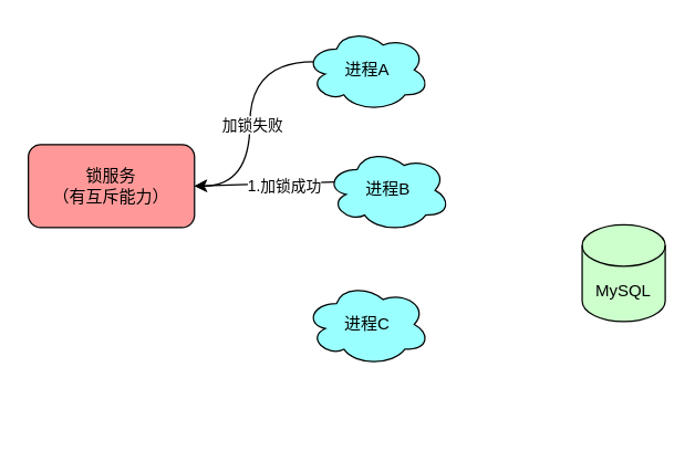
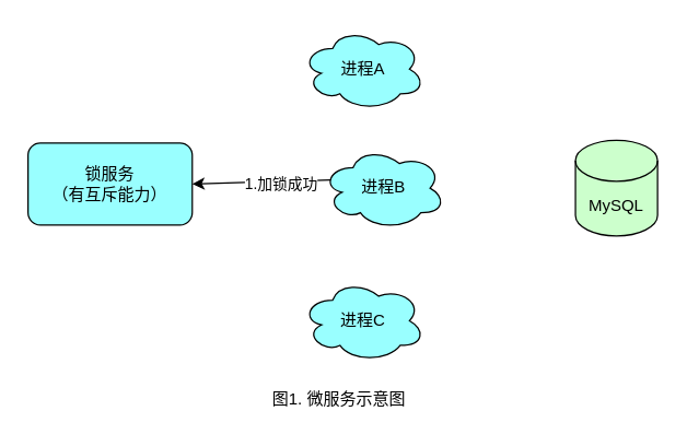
- <mxCell id="6" value="" style="endArrow=classic;html=1;rounded=0;edgeStyle=orthogonalEdgeStyle;curved=1;exitX=0.07;exitY=0.4;exitDx=0;exitDy=0;exitPerimeter=0;entryX=1;entryY=0.5;entryDx=0;entryDy=0;" parent="1" source="3" target="2" edge="1"><mxGeometry width="50" height="50" relative="1" as="geometry"><mxPoint x="160" y="24" as="sourcePoint" /><mxPoint x="130" y="54" as="targetPoint" /></mxGeometry></mxCell>
- <mxCell id="7" value="加锁失败" style="edgeLabel;html=1;align=center;verticalAlign=middle;resizable=0;points=[];" parent="6" vertex="1" connectable="0"><mxGeometry x="0.047" y="1" relative="1" as="geometry"><mxPoint as="offset" /></mxGeometry></mxCell>
- <mxCell id="2" value="锁服务&lt;br&gt;（有互斥能力）" style="rounded=1;whiteSpace=wrap;html=1;fillColor=#FF9999;" parent="1" vertex="1"><mxGeometry x="20" y="104" width="120" height="60" as="geometry" /></mxCell>
+ <mxCell id="2" value="锁服务&lt;br&gt;（有互斥能力）" style="rounded=1;whiteSpace=wrap;html=1;fillColor=#99ffff;" parent="1" vertex="1"><mxGeometry x="20" y="104" width="120" height="60" as="geometry" /></mxCell>
- <mxCell id="10" value="MySQL" style="shape=cylinder3;whiteSpace=wrap;html=1;boundedLbl=1;backgroundOutline=1;size=15;fillColor=#CCFFCC;" parent="1" vertex="1"><mxGeometry x="420" y="162" width="60" height="70" as="geometry" /></mxCell>
+ <mxCell id="10" value="MySQL" style="shape=cylinder3;whiteSpace=wrap;html=1;boundedLbl=1;backgroundOutline=1;size=15;fillColor=#CCFFCC;" parent="1" vertex="1"><mxGeometry x="420" y="102" width="60" height="70" as="geometry" /></mxCell>
+ <mxCell id="11" value="图1. 微服务示意图" style="text;html=1;strokeColor=none;fillColor=none;align=center;verticalAlign=middle;whiteSpace=wrap;rounded=0;" vertex="1" parent="1"><mxGeometry x="183" y="280" width="129" height="24" as="geometry" /></mxCell>
